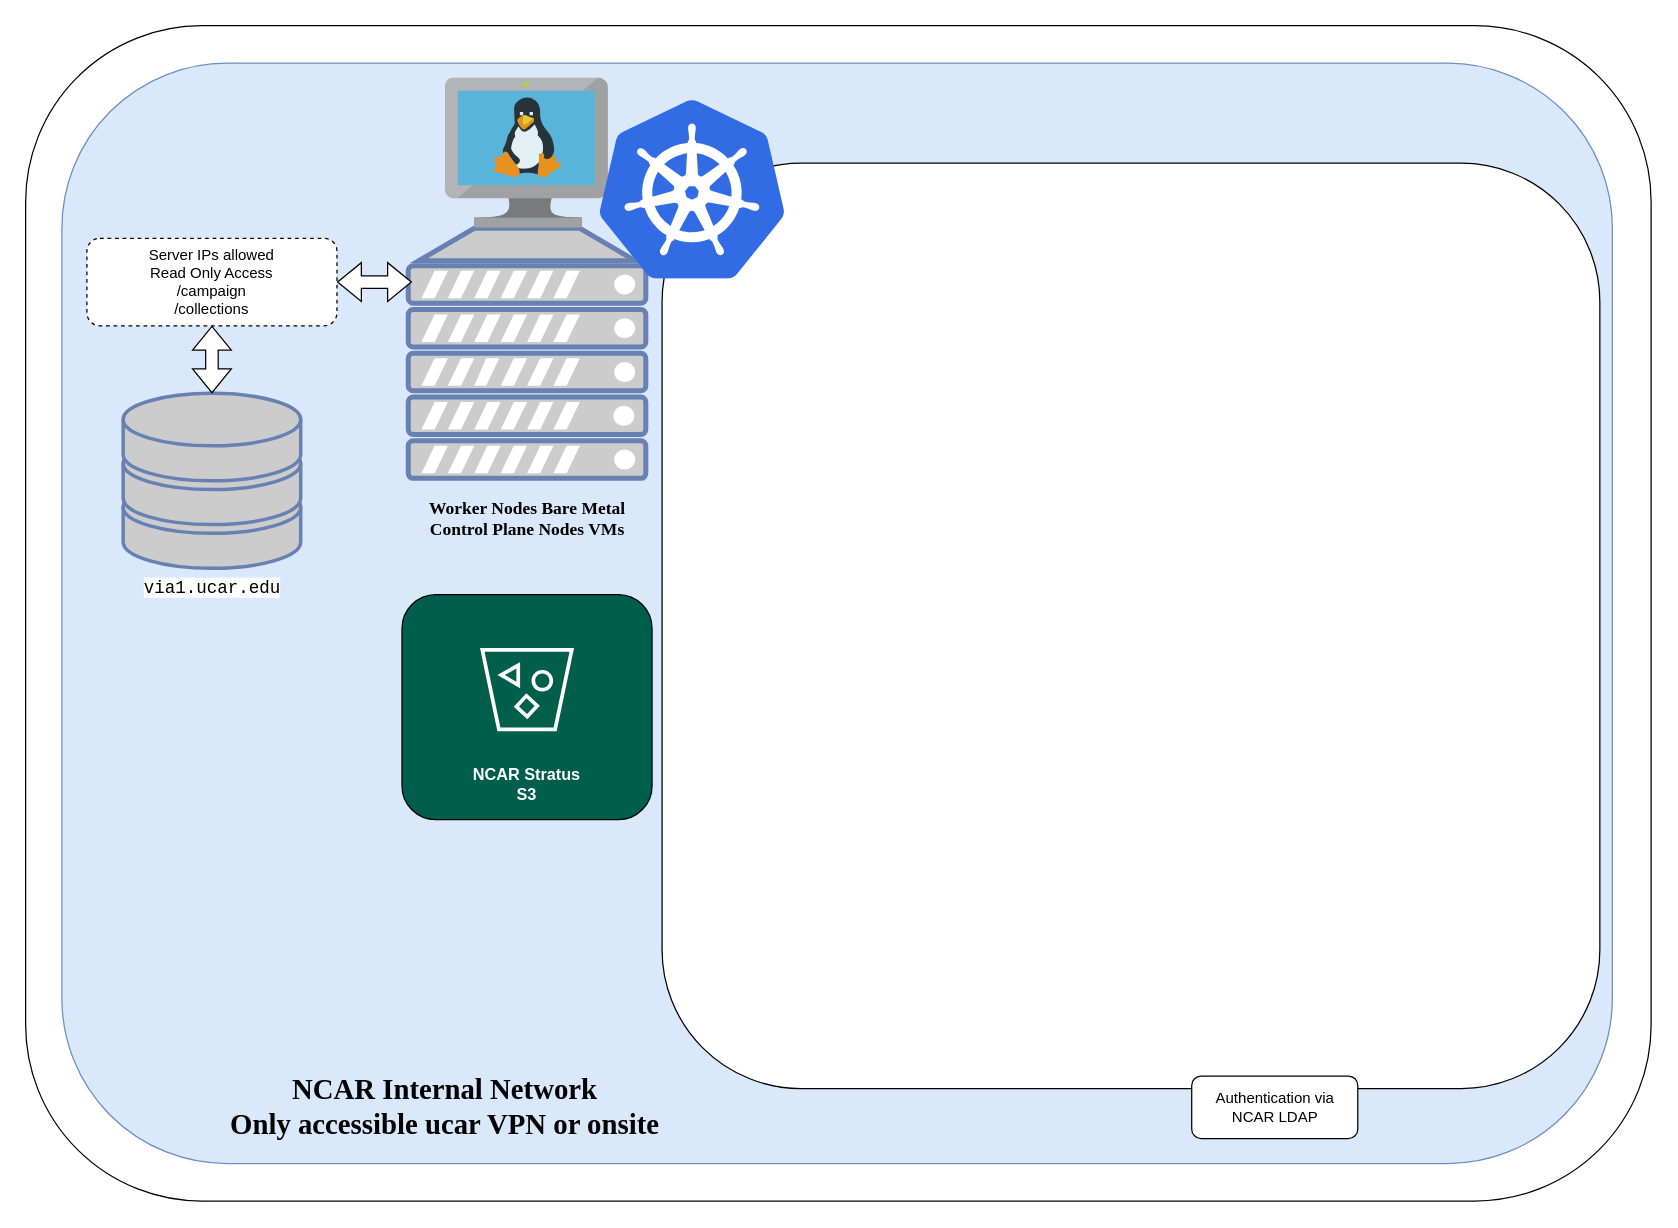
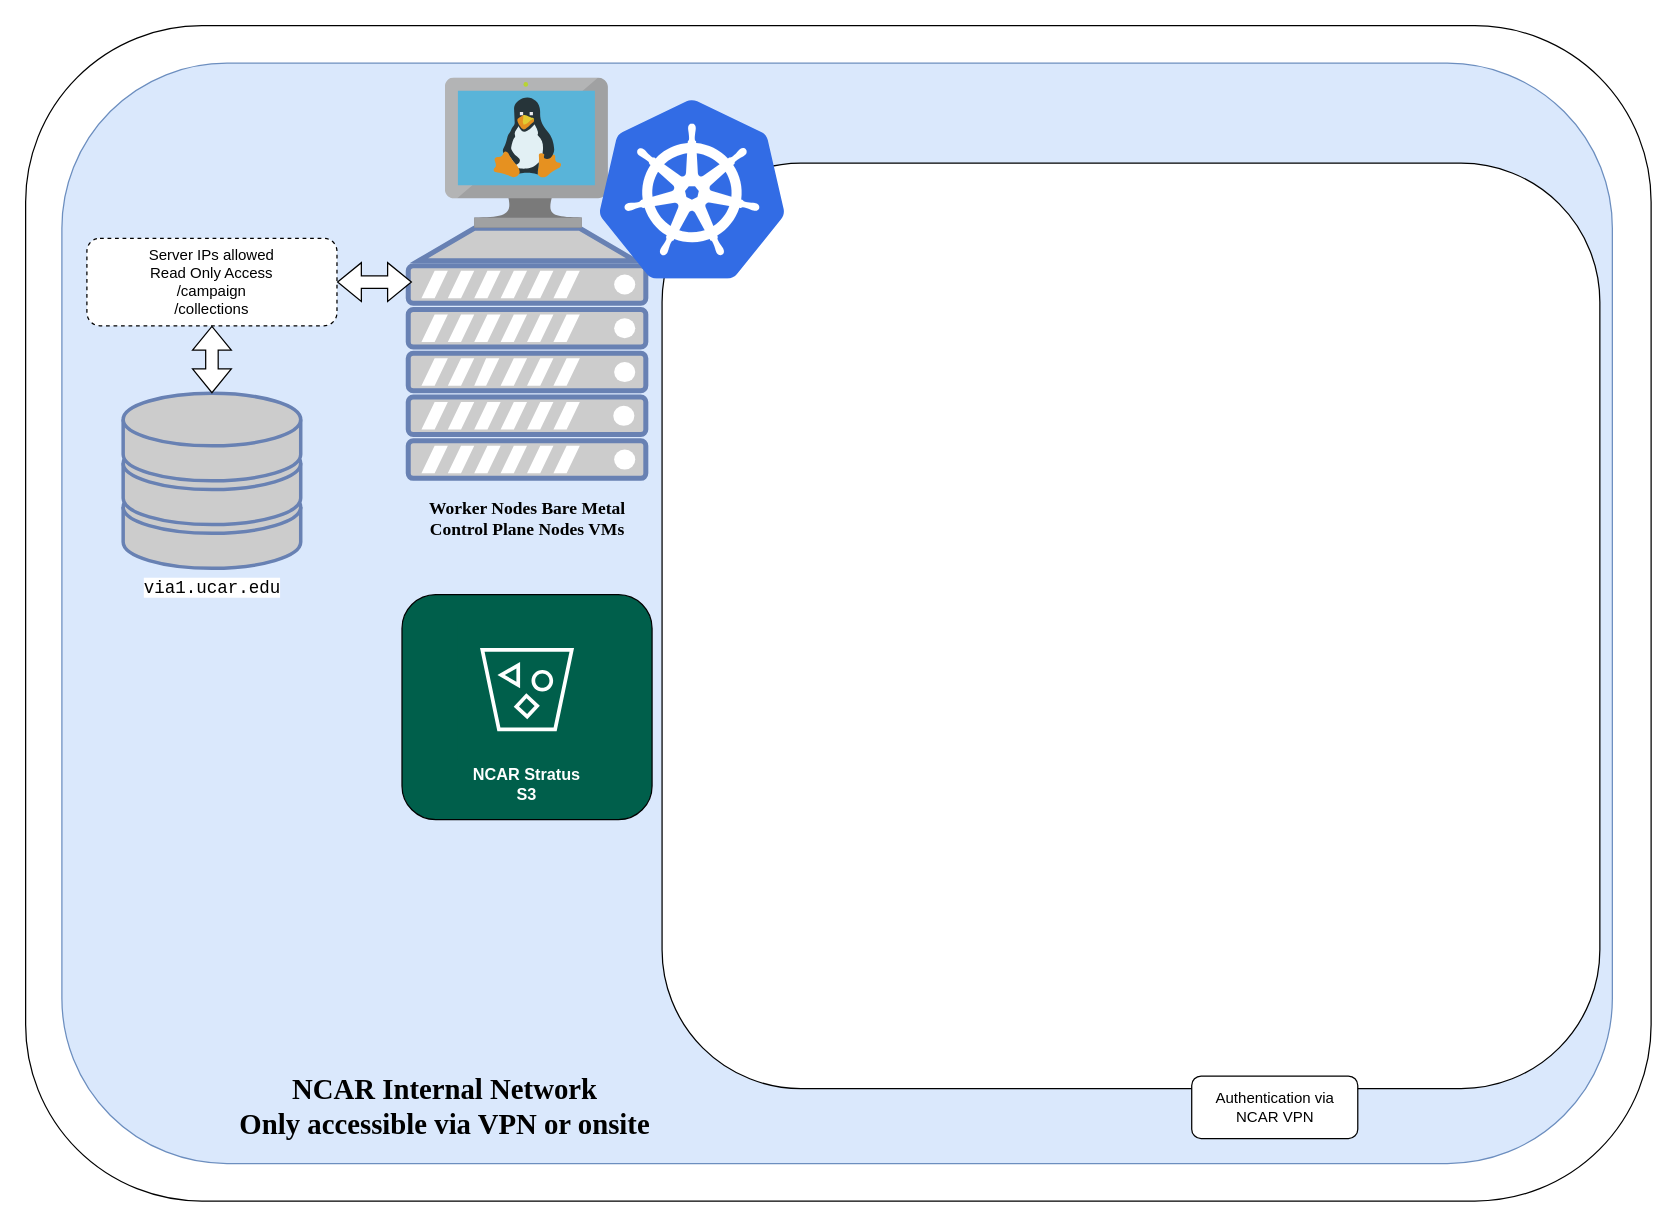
- <mxCell id="19" value="&lt;font face=&quot;Verdana&quot; style=&quot;font-size: 23px;&quot;&gt;&lt;b&gt;NCAR Internal Network&lt;br&gt;Only accessible ucar VPN or onsite&lt;/b&gt;&lt;/font&gt;" style="text;html=1;align=center;verticalAlign=middle;resizable=0;points=[];autosize=1;strokeColor=none;fillColor=none;" parent="1" vertex="1"><mxGeometry x="130" y="850" width="450" height="70" as="geometry" /></mxCell>
+ <mxCell id="19" value="&lt;font face=&quot;Verdana&quot; style=&quot;font-size: 23px;&quot;&gt;&lt;b&gt;NCAR Internal Network&lt;br&gt;Only accessible via VPN or onsite&lt;/b&gt;&lt;/font&gt;" style="text;html=1;align=center;verticalAlign=middle;resizable=0;points=[];autosize=1;strokeColor=none;fillColor=none;" parent="1" vertex="1"><mxGeometry x="130" y="850" width="450" height="70" as="geometry" /></mxCell>
- <mxCell id="5" value="Authentication via NCAR LDAP" style="rounded=1;whiteSpace=wrap;html=1;" parent="1" vertex="1"><mxGeometry x="952.59" y="860" width="132.81" height="50" as="geometry" /></mxCell>
+ <mxCell id="5" value="Authentication via NCAR VPN" style="rounded=1;whiteSpace=wrap;html=1;" parent="1" vertex="1"><mxGeometry x="952.59" y="860" width="132.81" height="50" as="geometry" /></mxCell>
